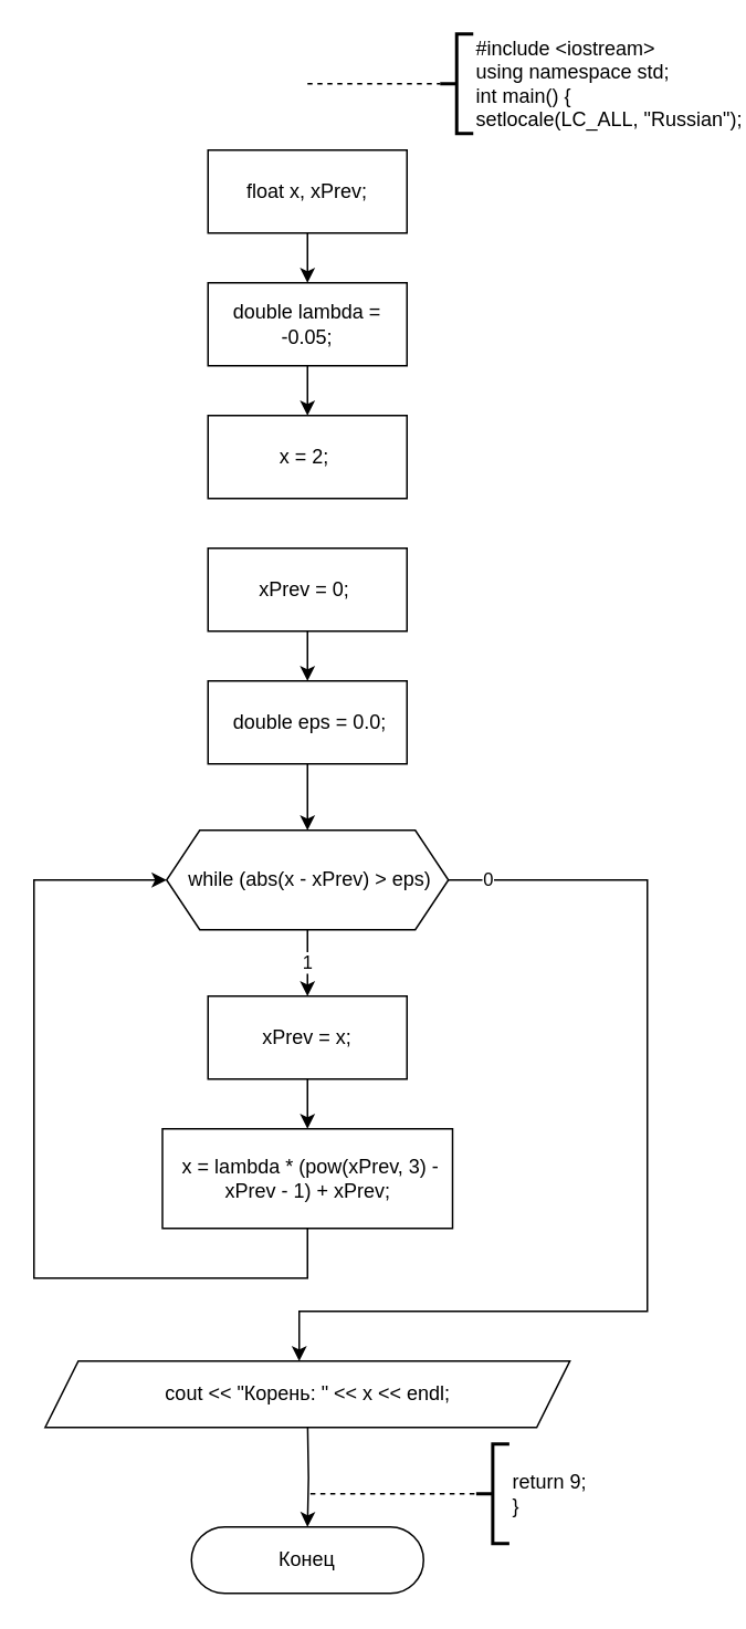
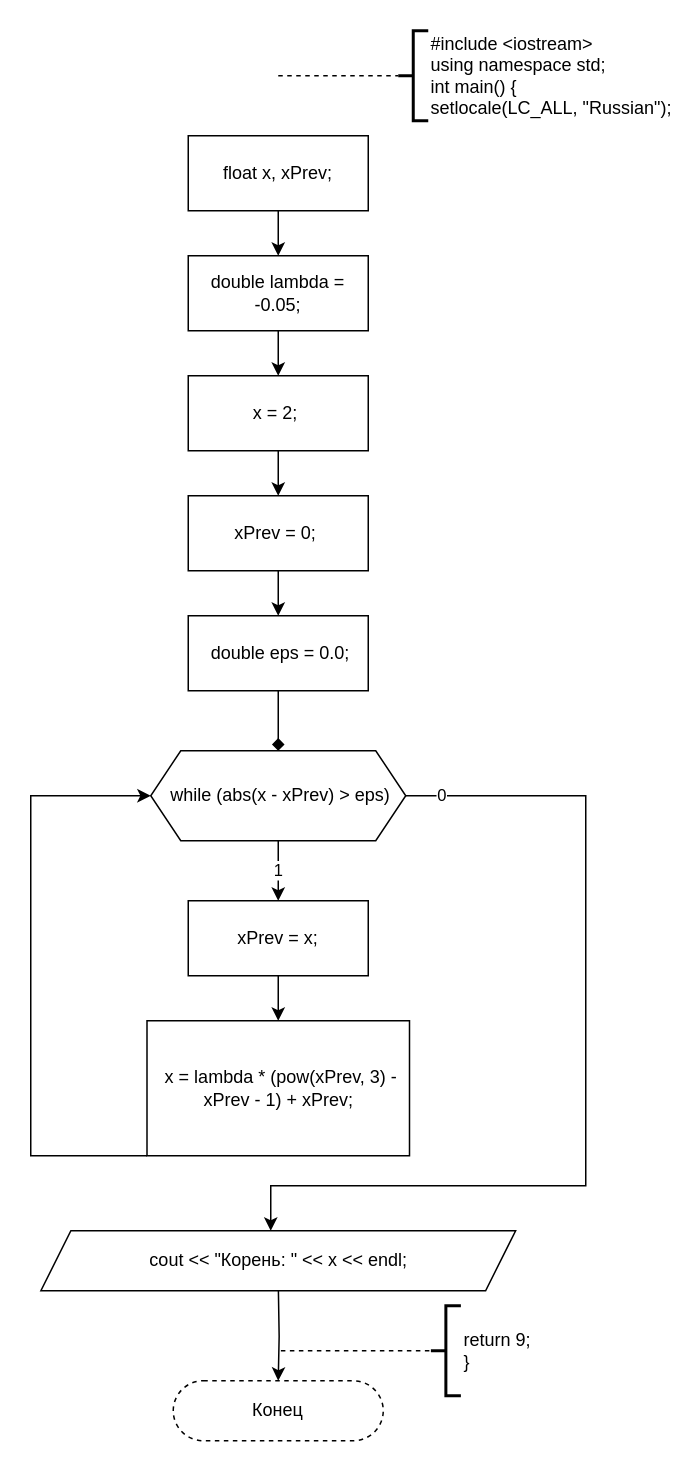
+ <mxCell id="11" value="" style="edgeStyle=orthogonalEdgeStyle;rounded=0;html=1;" parent="1" source="12" target="15" edge="1"><mxGeometry relative="1" as="geometry" /></mxCell>
- <mxCell id="24" style="edgeStyle=none;html=1;" parent="1" source="25" target="18" edge="1"><mxGeometry relative="1" as="geometry" /></mxCell>
+ <mxCell id="24" style="edgeStyle=none;html=1;endArrow=diamond;" parent="1" source="25" target="18" edge="1"><mxGeometry relative="1" as="geometry" /></mxCell>
- <mxCell id="23" value="&amp;nbsp;x = lambda * (pow(xPrev, 3) - xPrev - 1) + xPrev;" style="rounded=0;whiteSpace=wrap;html=1;" parent="1" vertex="1"><mxGeometry x="97.5" y="680" width="175" height="60" as="geometry" /></mxCell>
+ <mxCell id="23" value="&amp;nbsp;x = lambda * (pow(xPrev, 3) - xPrev - 1) + xPrev;" style="rounded=0;whiteSpace=wrap;html=1;" parent="1" vertex="1"><mxGeometry x="97.5" y="680" width="175" height="90" as="geometry" /></mxCell>
- <mxCell id="6" value="Конец" style="rounded=1;whiteSpace=wrap;html=1;arcSize=50;" parent="1" vertex="1"><mxGeometry x="115" y="920" width="140" height="40" as="geometry" /></mxCell>
+ <mxCell id="6" value="Конец" style="rounded=1;whiteSpace=wrap;html=1;arcSize=50;dashed=1;" parent="1" vertex="1"><mxGeometry x="115" y="920" width="140" height="40" as="geometry" /></mxCell>
